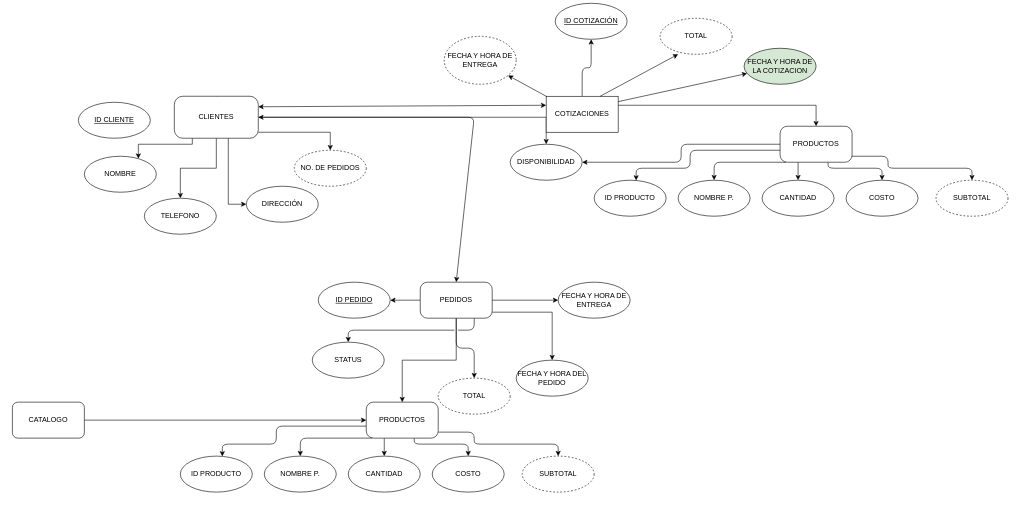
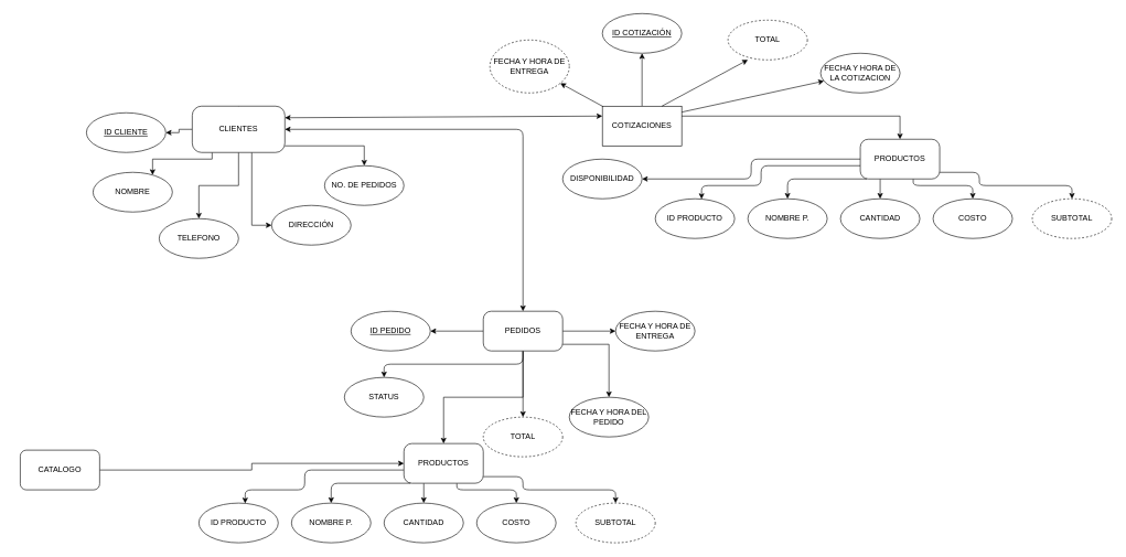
- <mxCell id="42" value="ID COTIZACIÓN" style="ellipse;whiteSpace=wrap;html=1;rounded=1;arcSize=20;fontStyle=4" vertex="1" parent="1"><mxGeometry x="925" y="5" width="120" height="60" as="geometry" /></mxCell>
+ <mxCell id="42" value="ID COTIZACIÓN" style="ellipse;whiteSpace=wrap;html=1;rounded=1;arcSize=20;fontStyle=4" vertex="1" parent="1"><mxGeometry x="910" y="20" width="120" height="60" as="geometry" /></mxCell>
- <mxCell id="44" value="FECHA Y HORA DE&lt;br&gt;LA COTIZACION" style="ellipse;whiteSpace=wrap;html=1;rounded=1;arcSize=20;fillColor=#d5e8d4;" vertex="1" parent="1"><mxGeometry x="1240" y="80" width="120" height="60" as="geometry" /></mxCell>
+ <mxCell id="44" value="FECHA Y HORA DE&lt;br&gt;LA COTIZACION" style="ellipse;whiteSpace=wrap;html=1;rounded=1;arcSize=20;" vertex="1" parent="1"><mxGeometry x="1240" y="80" width="120" height="60" as="geometry" /></mxCell>
- <mxCell id="2" value="" style="edgeStyle=orthogonalEdgeStyle;rounded=0;orthogonalLoop=1;jettySize=auto;html=1;" edge="1" parent="1" source="8" target="60"><mxGeometry relative="1" as="geometry" /></mxCell>
+ <mxCell id="2" value="" style="edgeStyle=orthogonalEdgeStyle;rounded=0;orthogonalLoop=1;jettySize=auto;html=1;" edge="1" parent="1" source="8" target="16"><mxGeometry relative="1" as="geometry" /></mxCell>
- <mxCell id="20" value="NO. DE PEDIDOS" style="ellipse;whiteSpace=wrap;html=1;rounded=1;arcSize=20;dashed=1;" vertex="1" parent="1"><mxGeometry x="490" y="250" width="120" height="60" as="geometry" /></mxCell>
+ <mxCell id="20" value="NO. DE PEDIDOS" style="ellipse;whiteSpace=wrap;html=1;rounded=1;arcSize=20;dashed=0;" vertex="1" parent="1"><mxGeometry x="490" y="250" width="120" height="60" as="geometry" /></mxCell>
- <mxCell id="15" value="PEDIDOS" style="whiteSpace=wrap;html=1;rounded=1;arcSize=20;" vertex="1" parent="1"><mxGeometry x="700" y="470" width="120" height="60" as="geometry" /></mxCell>
+ <mxCell id="15" value="PEDIDOS" style="whiteSpace=wrap;html=1;rounded=1;arcSize=20;" vertex="1" parent="1"><mxGeometry x="730" y="470" width="120" height="60" as="geometry" /></mxCell>
- <mxCell id="30" value="CATALOGO" style="rounded=1;whiteSpace=wrap;html=1;" vertex="1" parent="1"><mxGeometry x="20" y="670" width="120" height="60" as="geometry" /></mxCell>
+ <mxCell id="30" value="CATALOGO" style="rounded=1;whiteSpace=wrap;html=1;" vertex="1" parent="1"><mxGeometry x="30" y="680" width="120" height="60" as="geometry" /></mxCell>
